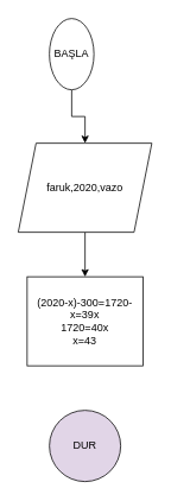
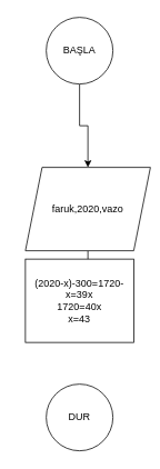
- <mxCell id="4" value="BAŞLA" style="ellipse;whiteSpace=wrap;html=1;aspect=fixed;" vertex="1" parent="1"><mxGeometry x="55" y="20" width="50" height="80" as="geometry" /></mxCell>
+ <mxCell id="4" value="BAŞLA" style="ellipse;whiteSpace=wrap;html=1;aspect=fixed;" vertex="1" parent="1"><mxGeometry x="55" y="20" width="80" height="80" as="geometry" /></mxCell>
- <mxCell id="6" value="faruk,2020,vazo" style="shape=parallelogram;perimeter=parallelogramPerimeter;whiteSpace=wrap;html=1;fixedSize=1;" vertex="1" parent="1"><mxGeometry x="20" y="160" width="150" height="100" as="geometry" /></mxCell>
+ <mxCell id="6" value="faruk,2020,vazo" style="shape=parallelogram;perimeter=parallelogramPerimeter;whiteSpace=wrap;html=1;fixedSize=1;" vertex="1" parent="1"><mxGeometry x="30" y="200" width="150" height="100" as="geometry" /></mxCell>
- <mxCell id="2" value="DUR" style="ellipse;whiteSpace=wrap;html=1;aspect=fixed;fillColor=#e1d5e7;" vertex="1" parent="1"><mxGeometry x="55" y="460" width="80" height="80" as="geometry" /></mxCell>
+ <mxCell id="2" value="DUR" style="ellipse;whiteSpace=wrap;html=1;aspect=fixed;" vertex="1" parent="1"><mxGeometry x="55" y="460" width="80" height="80" as="geometry" /></mxCell>
